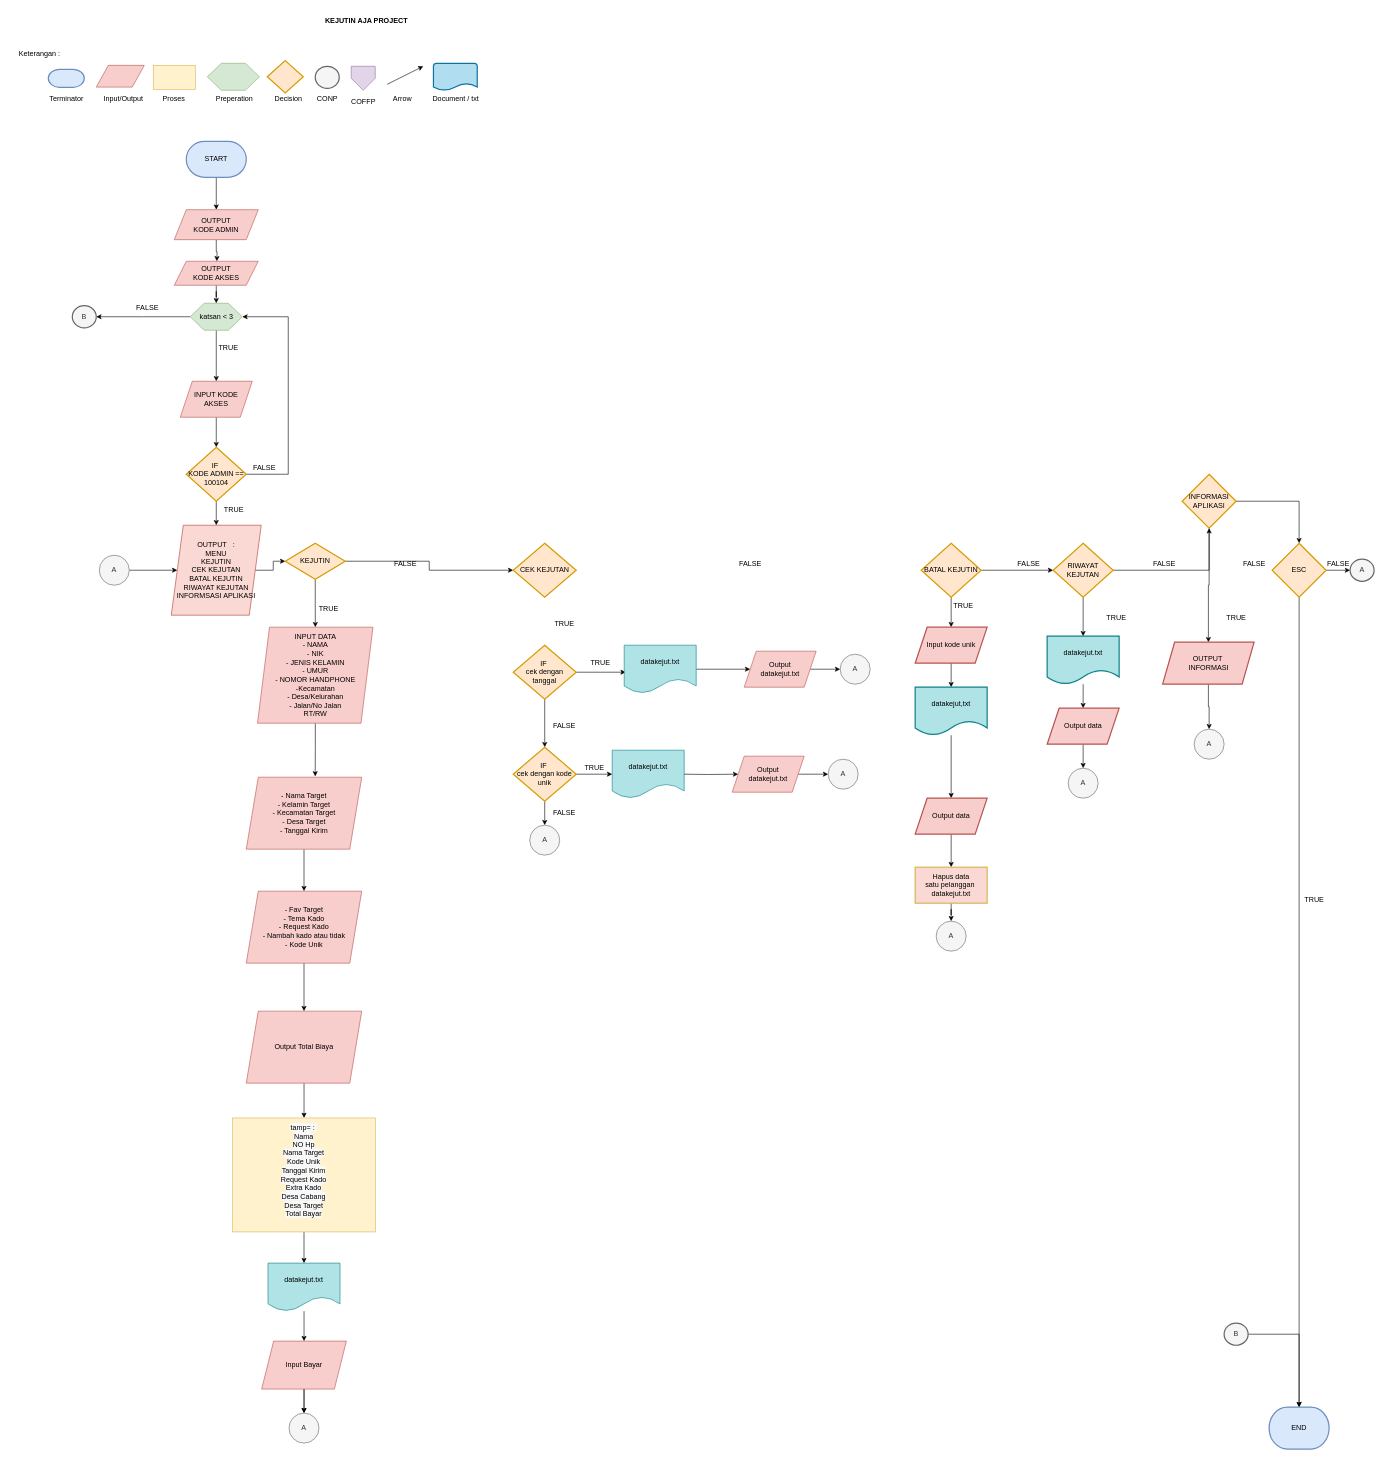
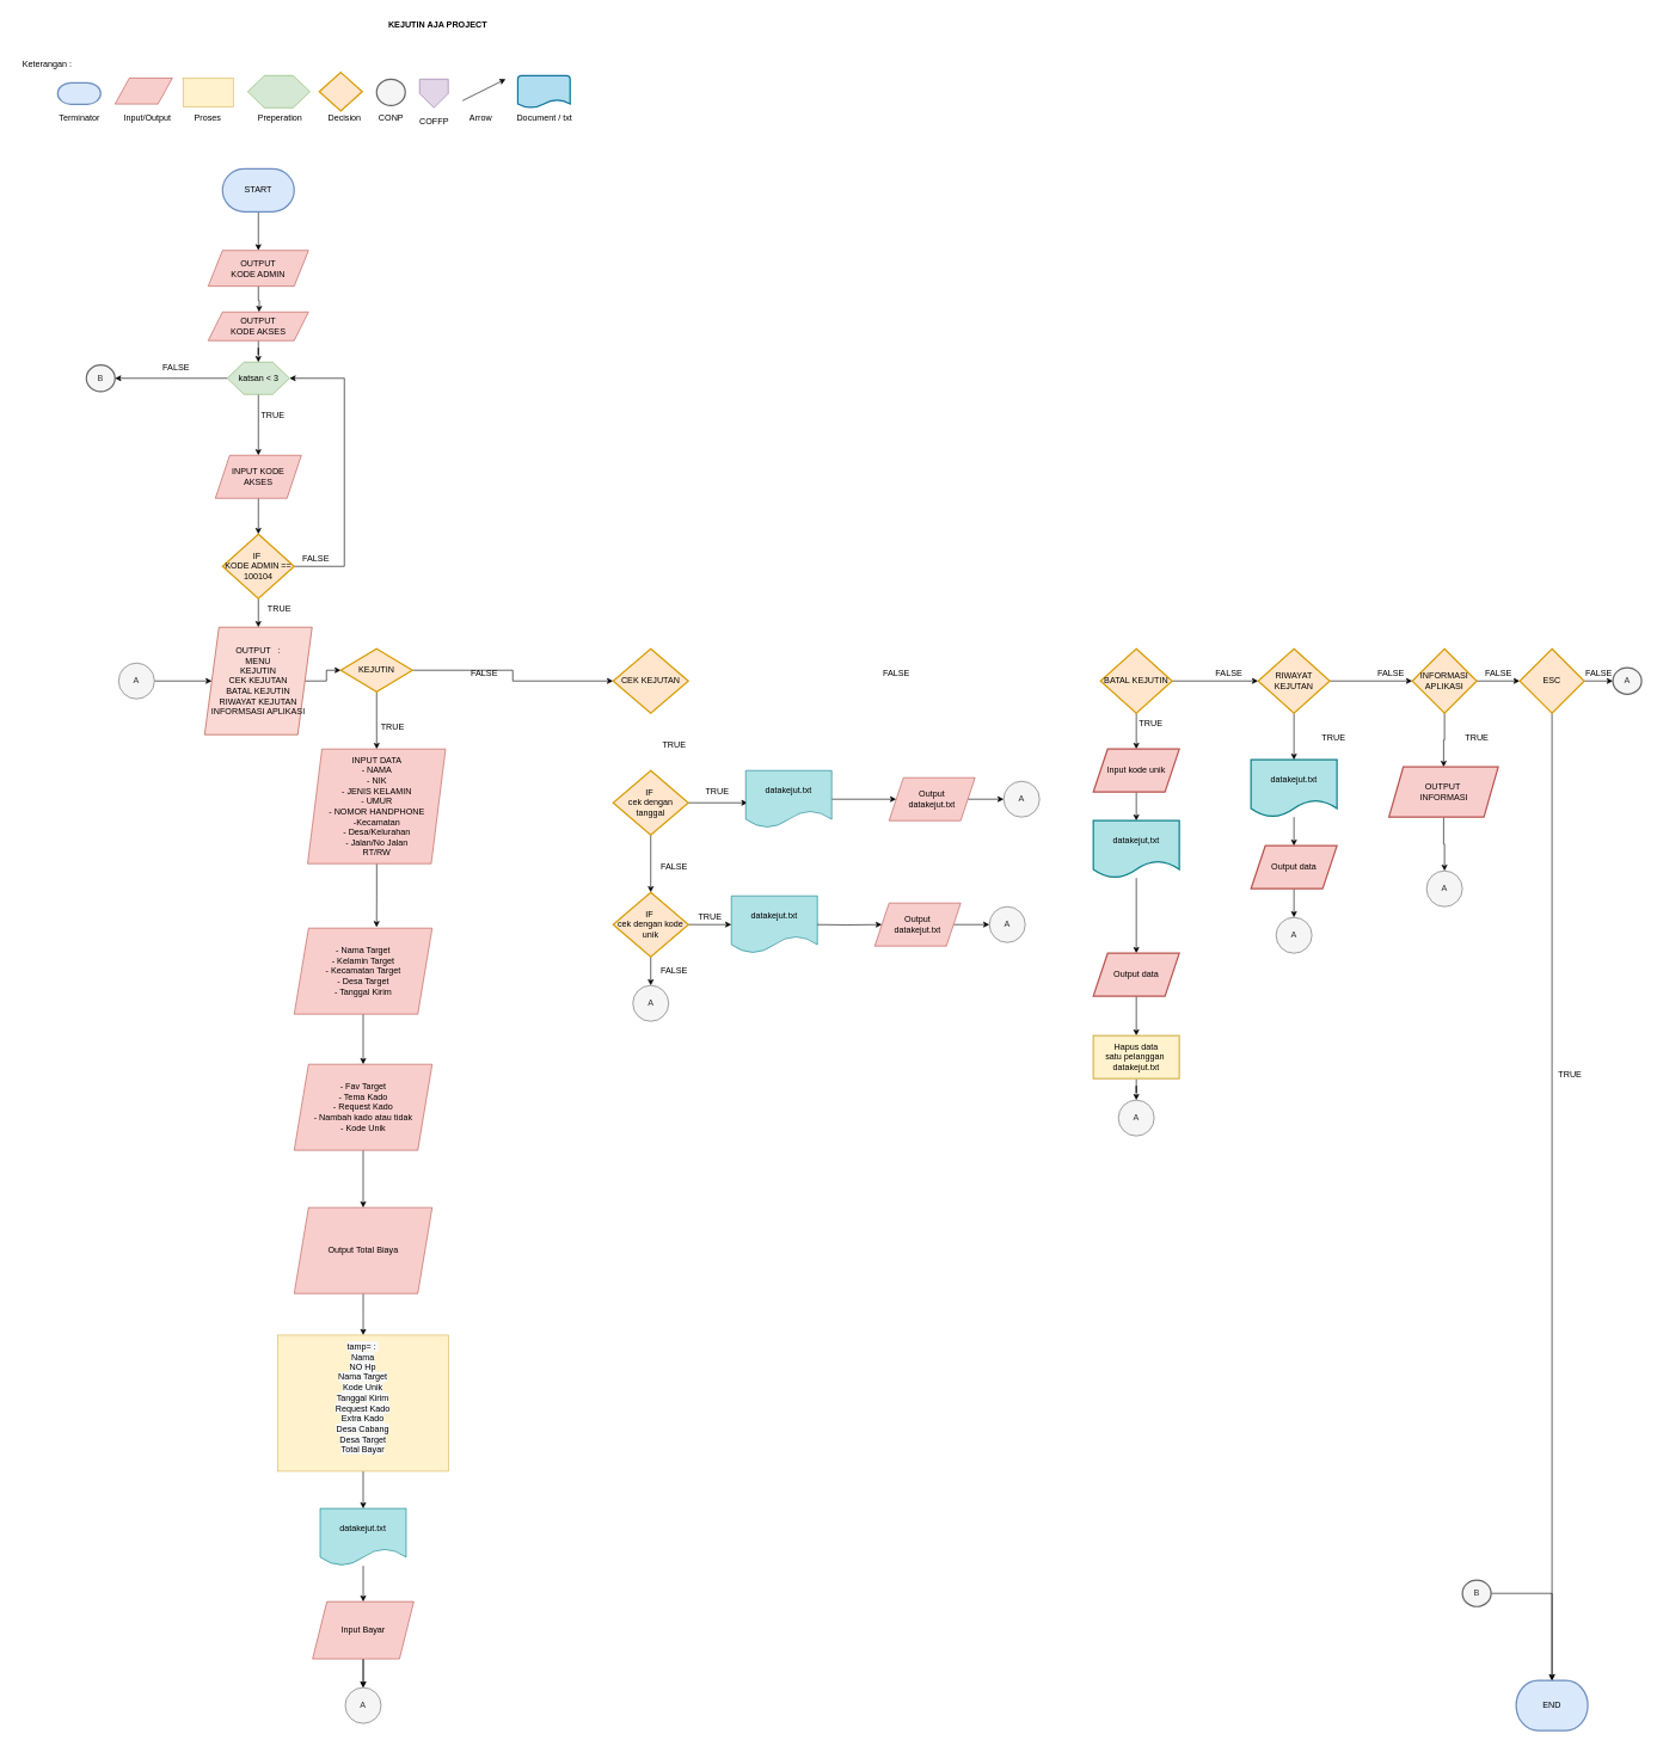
- <mxCell id="53" value="INFORMASI APLIKASI" style="strokeWidth=2;html=1;shape=mxgraph.flowchart.decision;whiteSpace=wrap;fillColor=#ffe6cc;strokeColor=#d79b00;" vertex="1" parent="1"><mxGeometry x="1970" y="790" width="90" height="90" as="geometry" /></mxCell>
+ <mxCell id="53" value="INFORMASI APLIKASI" style="strokeWidth=2;html=1;shape=mxgraph.flowchart.decision;whiteSpace=wrap;fillColor=#ffe6cc;strokeColor=#d79b00;" vertex="1" parent="1"><mxGeometry x="1970" y="905" width="90" height="90" as="geometry" /></mxCell>
- <mxCell id="95" value="Hapus data&lt;br&gt;satu pelanggan&amp;nbsp;&lt;br&gt;datakejut.txt" style="whiteSpace=wrap;html=1;strokeWidth=2;fillColor=#fad9d5;strokeColor=#d6b656;" vertex="1" parent="1"><mxGeometry x="1525" y="1445" width="120" height="60" as="geometry" /></mxCell>
+ <mxCell id="95" value="Hapus data&lt;br&gt;satu pelanggan&amp;nbsp;&lt;br&gt;datakejut.txt" style="whiteSpace=wrap;html=1;strokeWidth=2;fillColor=#fff2cc;strokeColor=#d6b656;" vertex="1" parent="1"><mxGeometry x="1525" y="1445" width="120" height="60" as="geometry" /></mxCell>
